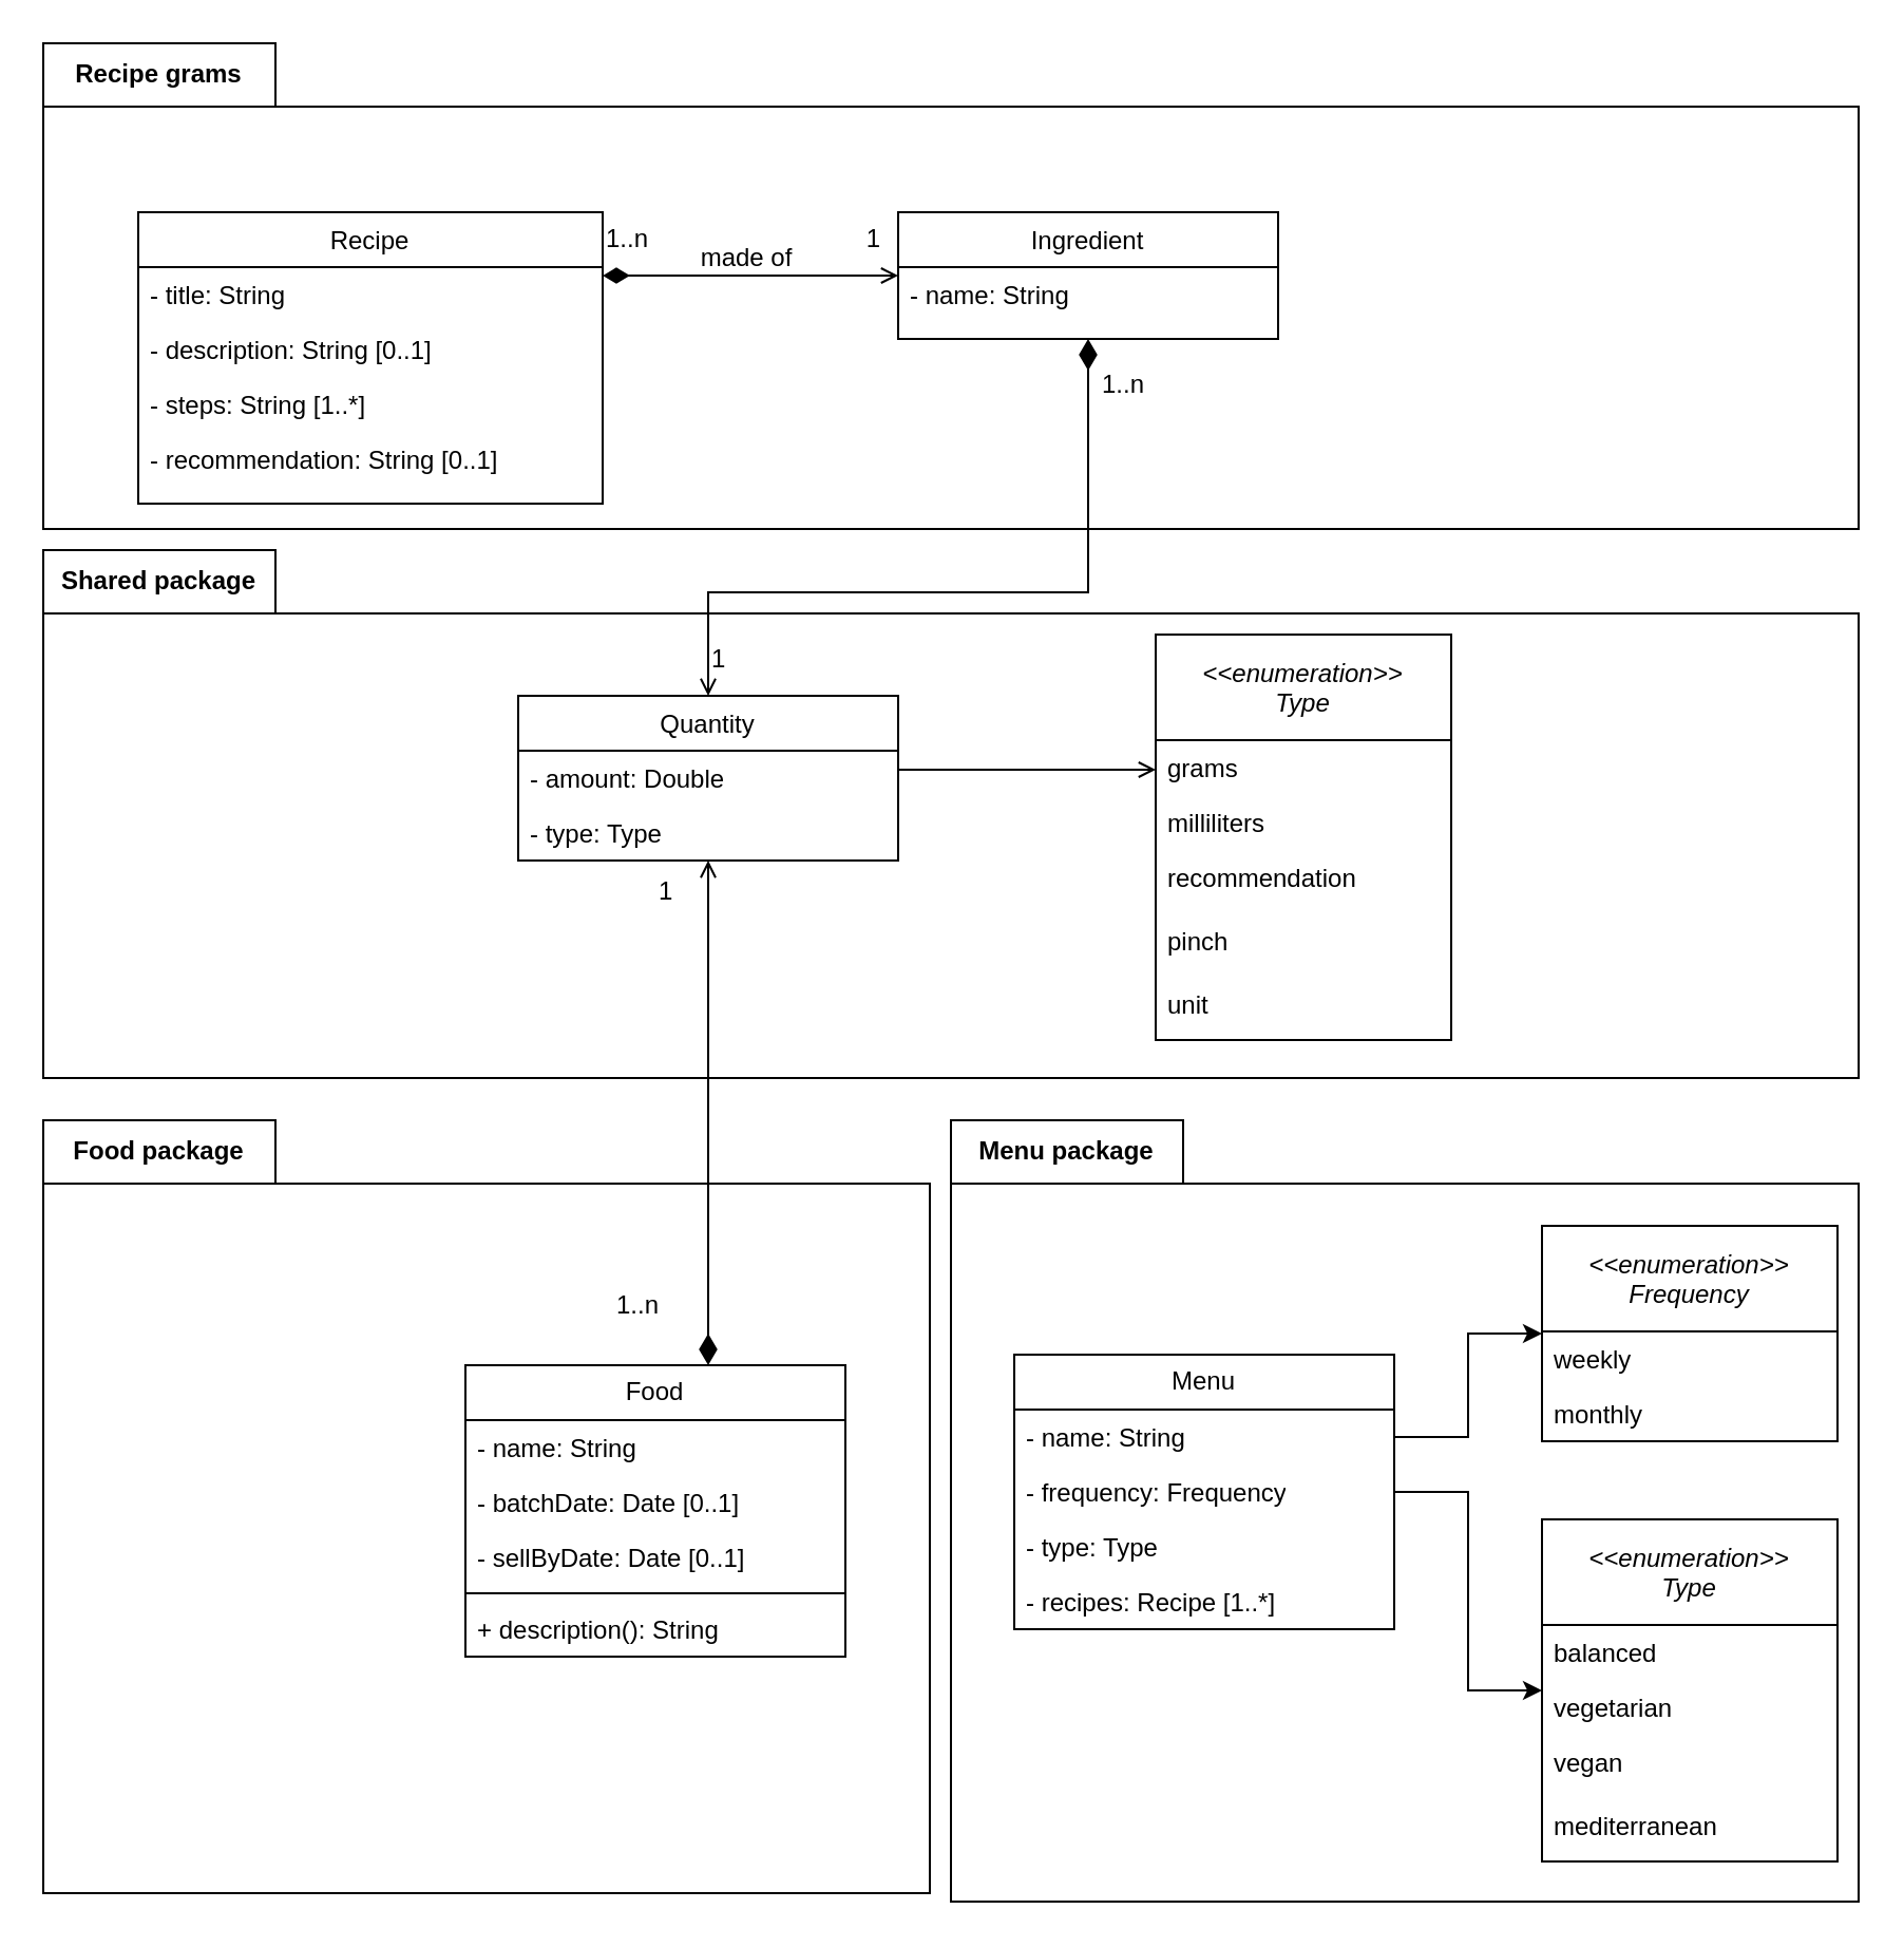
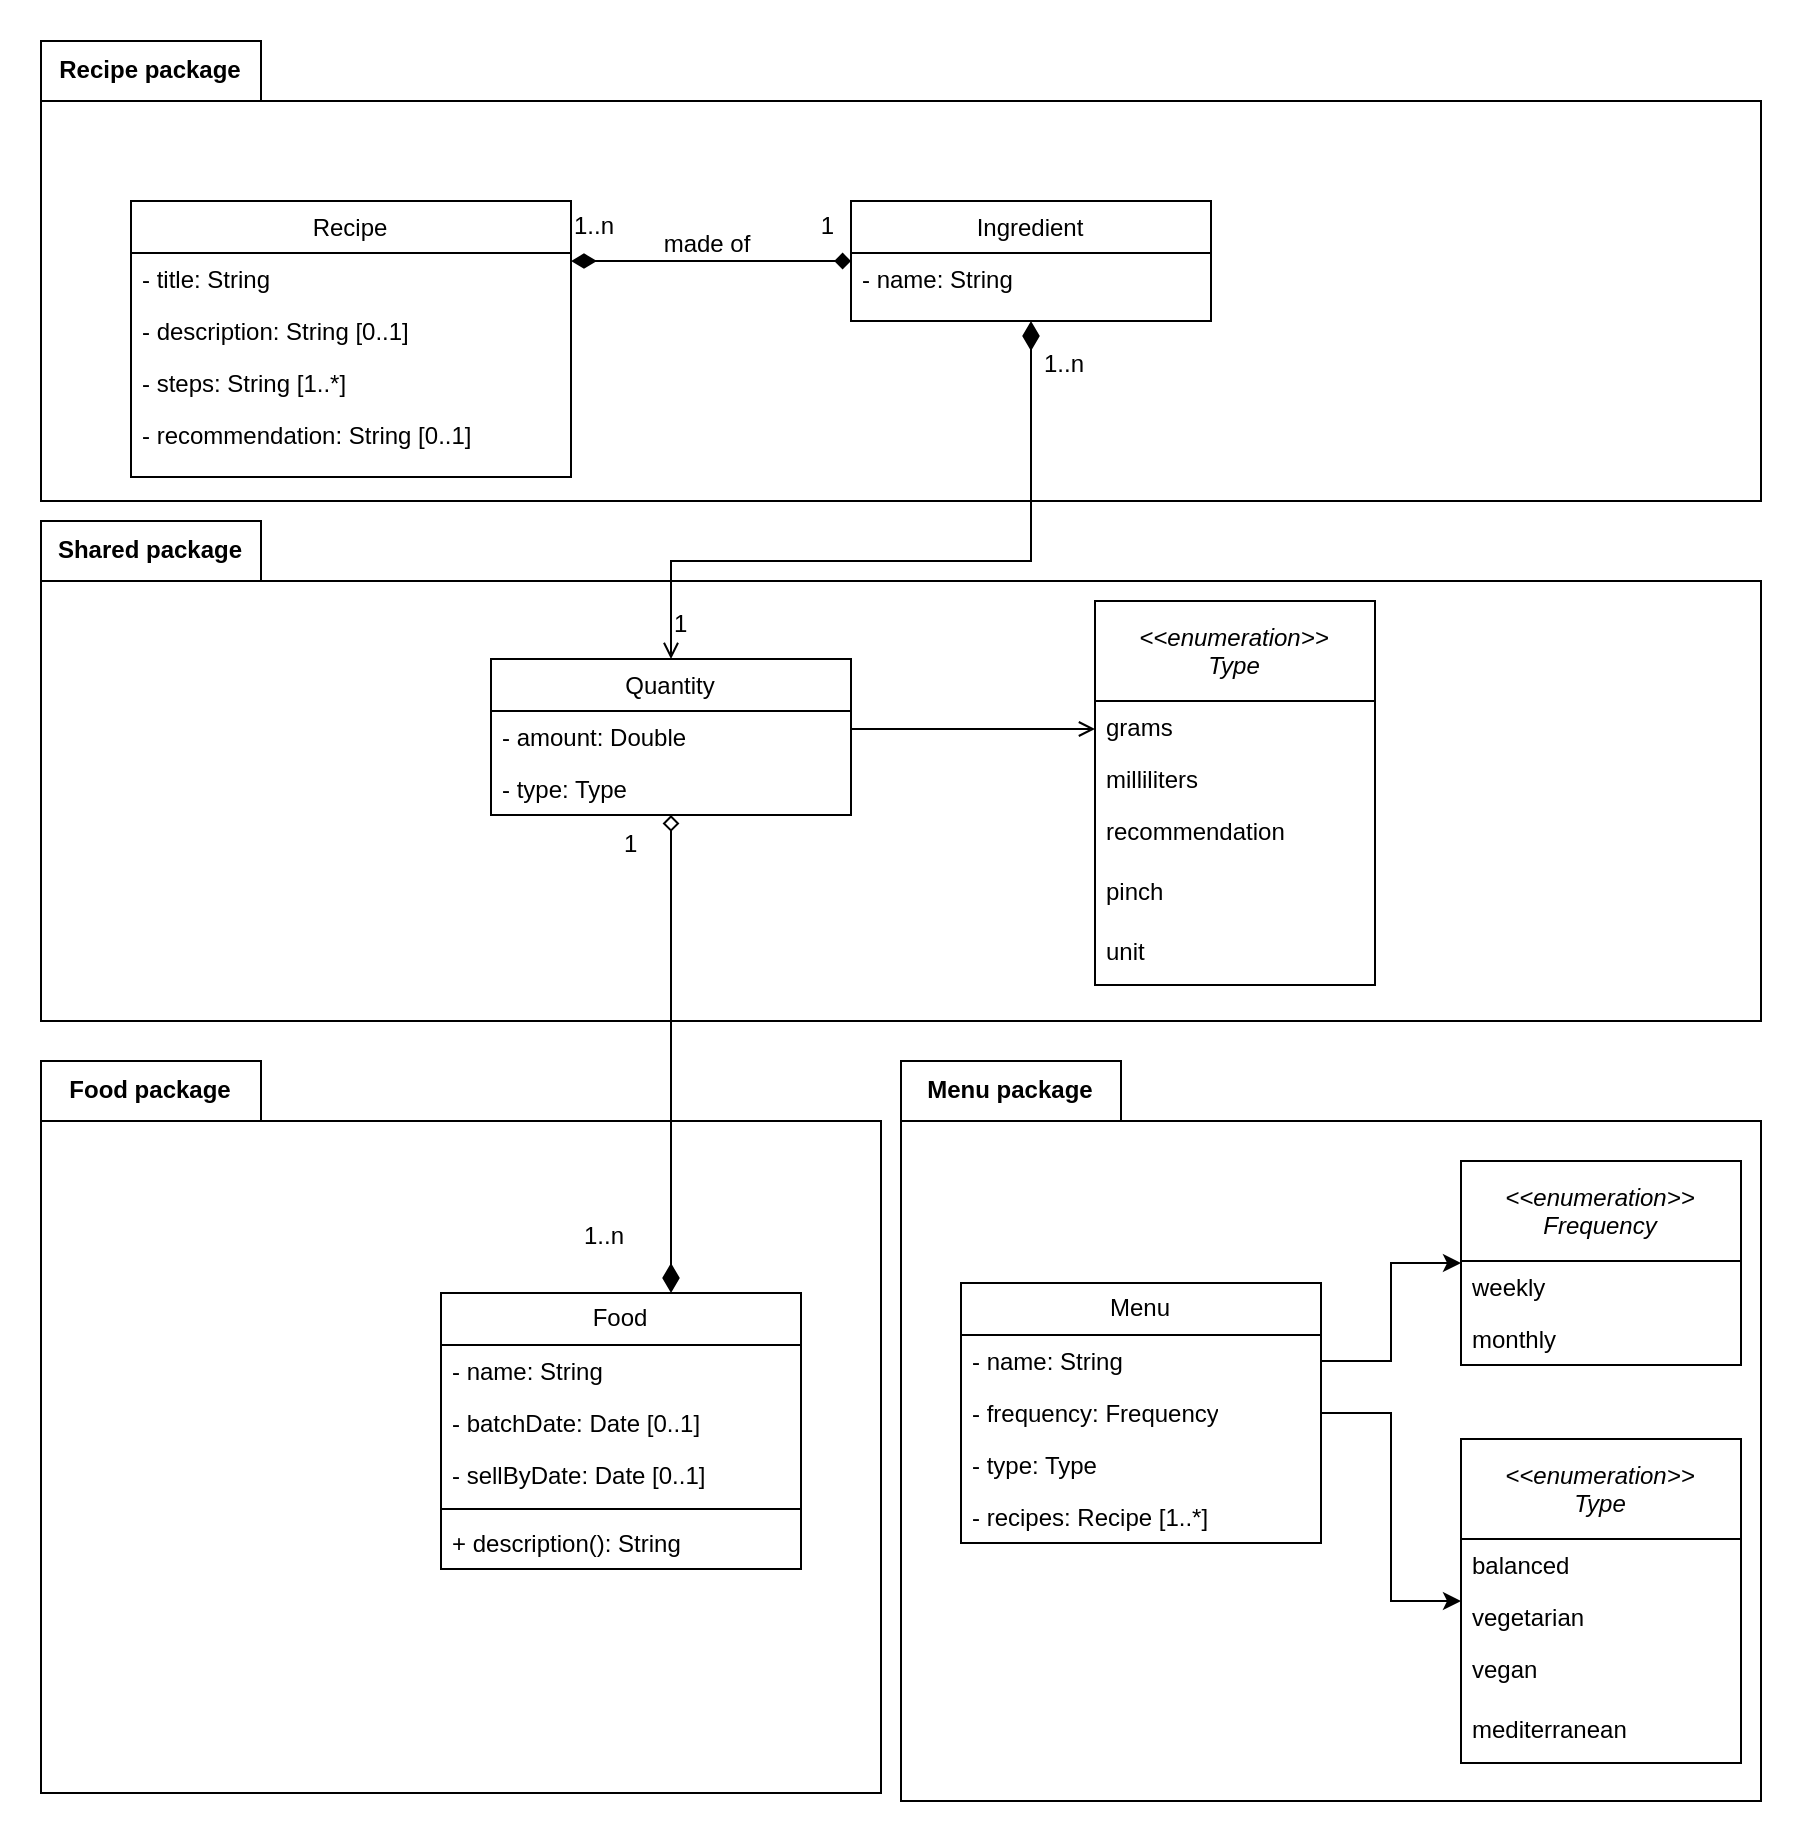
- <mxCell id="2" value="Recipe grams" style="shape=folder;fontStyle=1;tabWidth=110;tabHeight=30;tabPosition=left;html=1;boundedLbl=1;labelInHeader=1;container=1;collapsible=0;recursiveResize=0;whiteSpace=wrap;" parent="1" vertex="1"><mxGeometry x="20" y="20" width="860" height="230" as="geometry" /></mxCell>
+ <mxCell id="2" value="Recipe package" style="shape=folder;fontStyle=1;tabWidth=110;tabHeight=30;tabPosition=left;html=1;boundedLbl=1;labelInHeader=1;container=1;collapsible=0;recursiveResize=0;whiteSpace=wrap;" parent="1" vertex="1"><mxGeometry x="20" y="20" width="860" height="230" as="geometry" /></mxCell>
- <mxCell id="8" value="" style="endArrow=open;shadow=0;strokeWidth=1;rounded=0;endFill=1;edgeStyle=elbowEdgeStyle;elbow=vertical;startArrow=diamondThin;startFill=1;sourcePerimeterSpacing=0;startSize=10;" parent="2" source="3" target="12" edge="1"><mxGeometry x="0.5" y="41" relative="1" as="geometry"><mxPoint x="265" y="152" as="sourcePoint" /><mxPoint x="425" y="152" as="targetPoint" /><mxPoint x="-40" y="32" as="offset" /></mxGeometry></mxCell>
+ <mxCell id="8" value="" style="endArrow=diamond;shadow=0;strokeWidth=1;rounded=0;endFill=1;edgeStyle=elbowEdgeStyle;elbow=vertical;startArrow=diamondThin;startFill=1;sourcePerimeterSpacing=0;startSize=10;" parent="2" source="3" target="12" edge="1"><mxGeometry x="0.5" y="41" relative="1" as="geometry"><mxPoint x="265" y="152" as="sourcePoint" /><mxPoint x="425" y="152" as="targetPoint" /><mxPoint x="-40" y="32" as="offset" /></mxGeometry></mxCell>
- <mxCell id="53" style="edgeStyle=orthogonalEdgeStyle;rounded=0;orthogonalLoop=1;jettySize=auto;html=1;strokeColor=default;startArrow=diamondThin;startFill=1;startSize=12;endArrow=open;endFill=0;" parent="1" source="16" target="40" edge="1"><mxGeometry relative="1" as="geometry"><mxPoint x="525" y="320" as="sourcePoint" /><mxPoint x="250" y="620" as="targetPoint" /><Array as="points"><mxPoint x="335" y="640" /><mxPoint x="335" y="640" /></Array></mxGeometry></mxCell>
+ <mxCell id="53" style="edgeStyle=orthogonalEdgeStyle;rounded=0;orthogonalLoop=1;jettySize=auto;html=1;strokeColor=default;startArrow=diamondThin;startFill=1;startSize=12;endArrow=diamond;endFill=0;" parent="1" source="16" target="40" edge="1"><mxGeometry relative="1" as="geometry"><mxPoint x="525" y="320" as="sourcePoint" /><mxPoint x="250" y="620" as="targetPoint" /><Array as="points"><mxPoint x="335" y="640" /><mxPoint x="335" y="640" /></Array></mxGeometry></mxCell>
